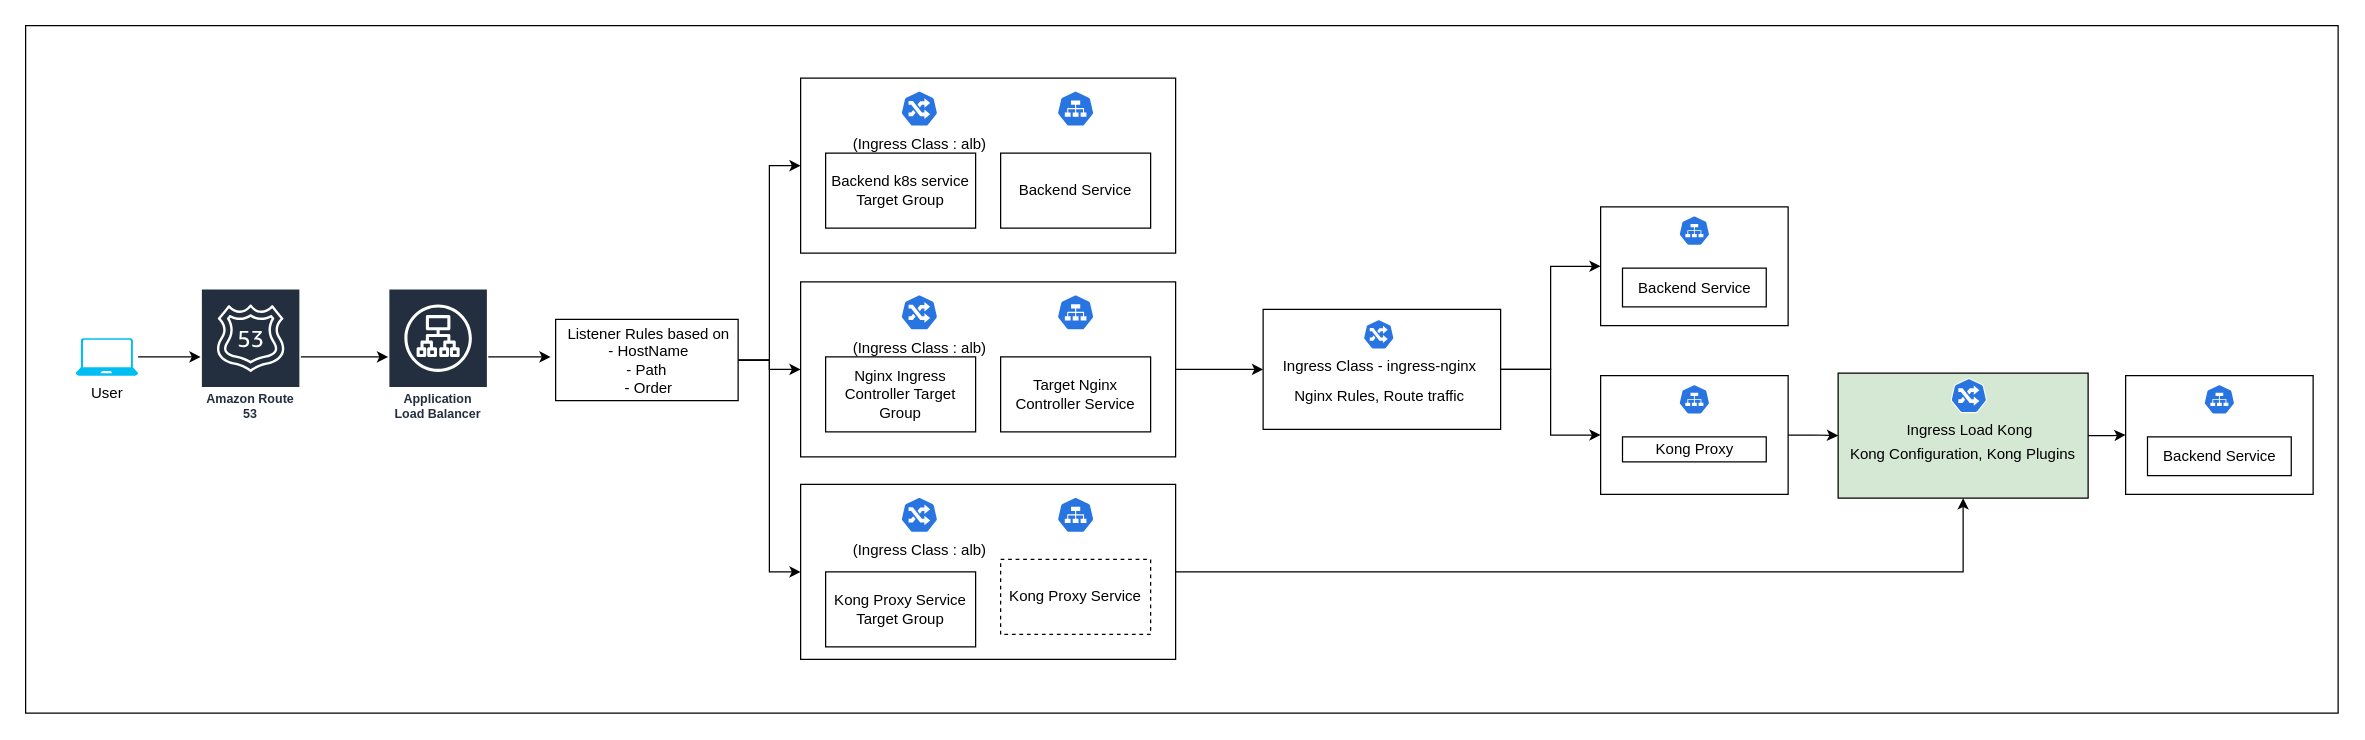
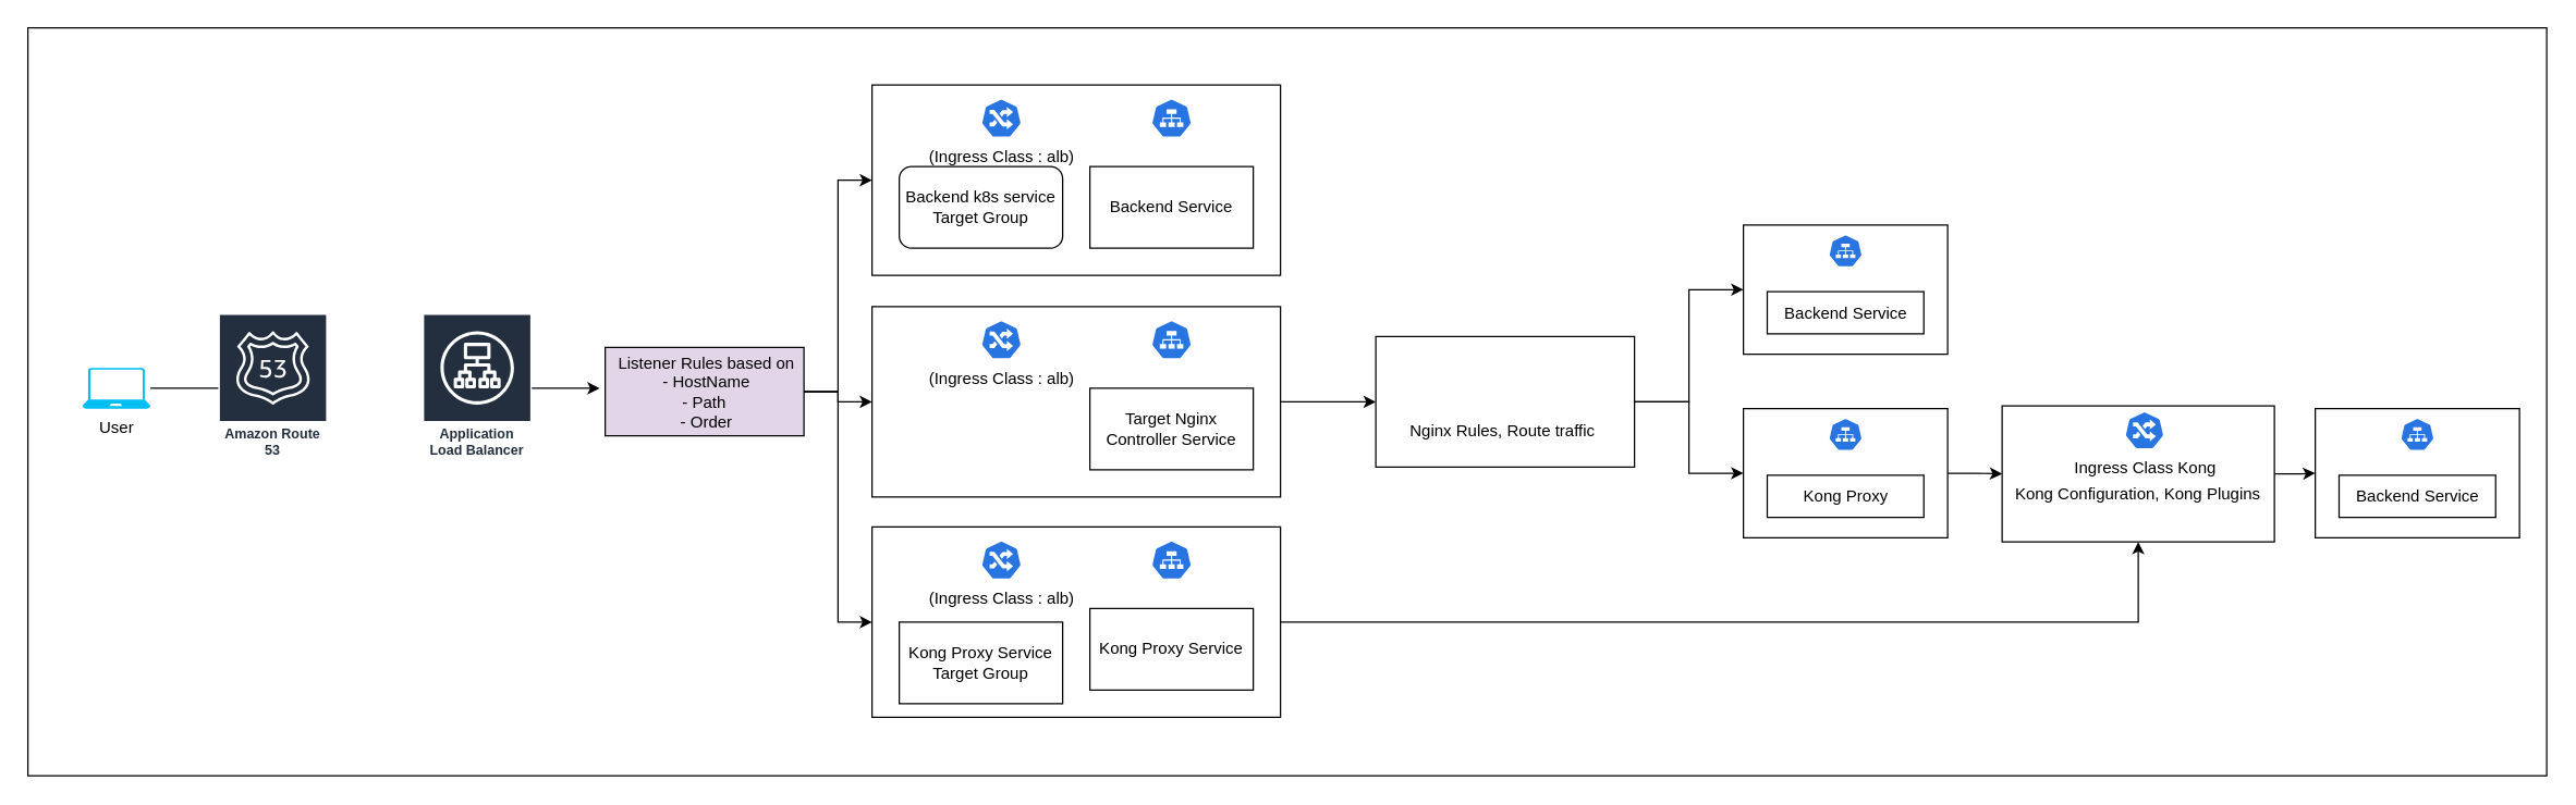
- <mxCell id="15" value="Backend k8s service Target Group" style="rounded=0;whiteSpace=wrap;html=1;" vertex="1" parent="13"><mxGeometry x="20" y="60" width="120" height="60" as="geometry" /></mxCell>
+ <mxCell id="15" value="Backend k8s service Target Group" style="whiteSpace=wrap;html=1;rounded=1;" vertex="1" parent="13"><mxGeometry x="20" y="60" width="120" height="60" as="geometry" /></mxCell>
- <mxCell id="34" value="Ingress Class - ingress-nginx" style="aspect=fixed;sketch=0;html=1;dashed=0;whitespace=wrap;verticalLabelPosition=bottom;verticalAlign=top;fillColor=#2875E2;strokeColor=#ffffff;points=[[0.005,0.63,0],[0.1,0.2,0],[0.9,0.2,0],[0.5,0,0],[0.995,0.63,0],[0.72,0.99,0],[0.5,1,0],[0.28,0.99,0]];shape=mxgraph.kubernetes.icon2;prIcon=ing" vertex="1" parent="1"><mxGeometry x="1090" y="255" width="25" height="24" as="geometry" /></mxCell>
- <mxCell id="3" style="edgeStyle=orthogonalEdgeStyle;rounded=0;orthogonalLoop=1;jettySize=auto;html=1;" edge="1" parent="1" source="4" target="8"><mxGeometry relative="1" as="geometry" /></mxCell>
+ <mxCell id="3" style="edgeStyle=orthogonalEdgeStyle;rounded=0;orthogonalLoop=1;jettySize=auto;html=1;endArrow=none;" edge="1" parent="1" source="4" target="8"><mxGeometry relative="1" as="geometry" /></mxCell>
- <mxCell id="7" style="edgeStyle=orthogonalEdgeStyle;rounded=0;orthogonalLoop=1;jettySize=auto;html=1;" edge="1" parent="1" source="8" target="6"><mxGeometry relative="1" as="geometry" /></mxCell>
- <mxCell id="12" value="&amp;nbsp; Listener Rules based on&amp;nbsp; &amp;nbsp; - HostN&lt;span style=&quot;background-color: transparent; color: light-dark(rgb(0, 0, 0), rgb(255, 255, 255));&quot;&gt;ame&amp;nbsp;&lt;br&gt;&lt;/span&gt;&lt;span style=&quot;background-color: transparent; color: light-dark(rgb(0, 0, 0), rgb(255, 255, 255));&quot;&gt;- Path&lt;/span&gt;&lt;div&gt;&lt;span style=&quot;background-color: transparent; color: light-dark(rgb(0, 0, 0), rgb(255, 255, 255));&quot;&gt;&amp;nbsp; - Order&amp;nbsp;&lt;/span&gt;&lt;/div&gt;" style="rounded=0;whiteSpace=wrap;html=1;" vertex="1" parent="1"><mxGeometry x="444" y="255" width="146" height="65" as="geometry" /></mxCell>
+ <mxCell id="12" value="&amp;nbsp; Listener Rules based on&amp;nbsp; &amp;nbsp; - HostN&lt;span style=&quot;background-color: transparent; color: light-dark(rgb(0, 0, 0), rgb(255, 255, 255));&quot;&gt;ame&amp;nbsp;&lt;br&gt;&lt;/span&gt;&lt;span style=&quot;background-color: transparent; color: light-dark(rgb(0, 0, 0), rgb(255, 255, 255));&quot;&gt;- Path&lt;/span&gt;&lt;div&gt;&lt;span style=&quot;background-color: transparent; color: light-dark(rgb(0, 0, 0), rgb(255, 255, 255));&quot;&gt;&amp;nbsp; - Order&amp;nbsp;&lt;/span&gt;&lt;/div&gt;" style="rounded=0;whiteSpace=wrap;html=1;fillColor=#e1d5e7;" vertex="1" parent="1"><mxGeometry x="444" y="255" width="146" height="65" as="geometry" /></mxCell>
- <mxCell id="21" value="Nginx Ingress Controller Target Group" style="rounded=0;whiteSpace=wrap;html=1;" vertex="1" parent="19"><mxGeometry x="20" y="60" width="120" height="60" as="geometry" /></mxCell>
- <mxCell id="49" value="Ingress Load Kong" style="aspect=fixed;sketch=0;html=1;dashed=0;whitespace=wrap;verticalLabelPosition=bottom;verticalAlign=top;fillColor=#2875E2;strokeColor=#ffffff;points=[[0.005,0.63,0],[0.1,0.2,0],[0.9,0.2,0],[0.5,0,0],[0.995,0.63,0],[0.72,0.99,0],[0.5,1,0],[0.28,0.99,0]];shape=mxgraph.kubernetes.icon2;prIcon=ing" vertex="1" parent="1"><mxGeometry x="1560" y="302" width="29.17" height="28" as="geometry" /></mxCell>
+ <mxCell id="49" value="Ingress Class Kong" style="aspect=fixed;sketch=0;html=1;dashed=0;whitespace=wrap;verticalLabelPosition=bottom;verticalAlign=top;fillColor=#2875E2;strokeColor=#ffffff;points=[[0.005,0.63,0],[0.1,0.2,0],[0.9,0.2,0],[0.5,0,0],[0.995,0.63,0],[0.72,0.99,0],[0.5,1,0],[0.28,0.99,0]];shape=mxgraph.kubernetes.icon2;prIcon=ing" vertex="1" parent="1"><mxGeometry x="1560" y="302" width="29.17" height="28" as="geometry" /></mxCell>
- <mxCell id="48" value="&lt;div&gt;&lt;br&gt;&lt;/div&gt;&lt;div&gt;&lt;br&gt;&lt;/div&gt;&lt;div&gt;Kong Configuration, Kong Plugins&lt;/div&gt;" style="rounded=0;whiteSpace=wrap;html=1;fillColor=#d5e8d4;" vertex="1" parent="1"><mxGeometry x="1470" y="298" width="200" height="100" as="geometry" /></mxCell>
+ <mxCell id="48" value="&lt;div&gt;&lt;br&gt;&lt;/div&gt;&lt;div&gt;&lt;br&gt;&lt;/div&gt;&lt;div&gt;Kong Configuration, Kong Plugins&lt;/div&gt;" style="rounded=0;whiteSpace=wrap;html=1;" vertex="1" parent="1"><mxGeometry x="1470" y="298" width="200" height="100" as="geometry" /></mxCell>
- <mxCell id="42" value="Kong Proxy" style="rounded=0;whiteSpace=wrap;html=1;" vertex="1" parent="39"><mxGeometry x="17.5" y="49" width="115" height="20" as="geometry" /></mxCell>
+ <mxCell id="42" value="Kong Proxy" style="rounded=0;whiteSpace=wrap;html=1;" vertex="1" parent="39"><mxGeometry x="17.5" y="49" width="115" height="31" as="geometry" /></mxCell>
- <mxCell id="29" value="Kong Proxy Service" style="rounded=0;whiteSpace=wrap;html=1;dashed=1;" vertex="1" parent="25"><mxGeometry x="160" y="60" width="120" height="60" as="geometry" /></mxCell>
+ <mxCell id="29" value="Kong Proxy Service" style="rounded=0;whiteSpace=wrap;html=1;" vertex="1" parent="25"><mxGeometry x="160" y="60" width="120" height="60" as="geometry" /></mxCell>
